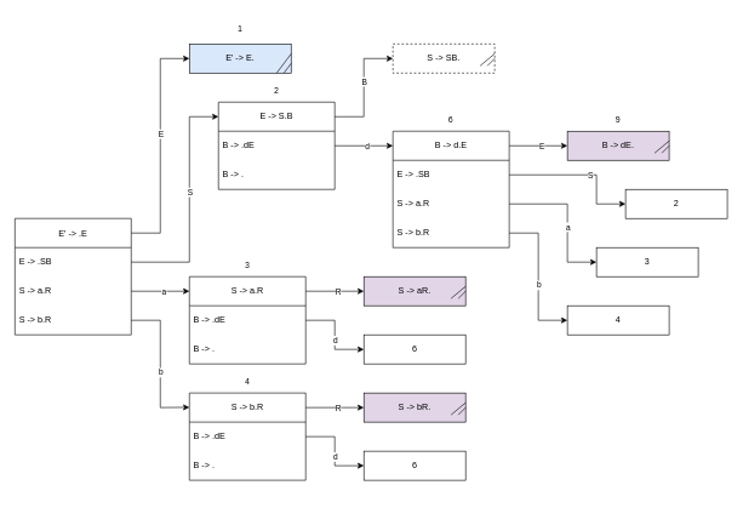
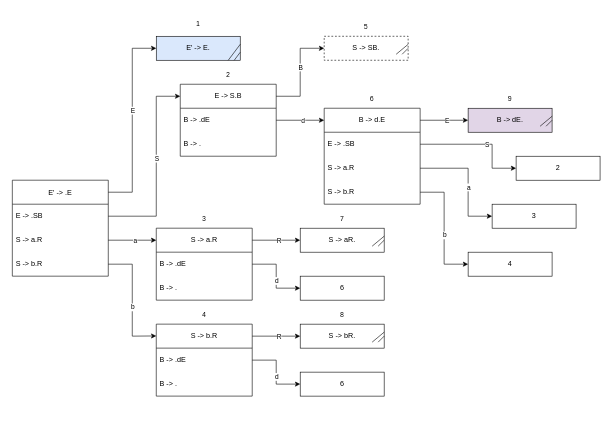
+ <mxCell id="34" value="5" style="text;strokeColor=none;fillColor=none;align=center;verticalAlign=middle;spacingLeft=4;spacingRight=4;overflow=hidden;points=[[0,0.5],[1,0.5]];portConstraint=eastwest;rotatable=0;whiteSpace=wrap;html=1;" vertex="1" parent="32"><mxGeometry width="140" height="30" as="geometry" /></mxCell>
+ <mxCell id="22" value="7" style="text;strokeColor=none;fillColor=none;align=center;verticalAlign=middle;spacingLeft=4;spacingRight=4;overflow=hidden;points=[[0,0.5],[1,0.5]];portConstraint=eastwest;rotatable=0;whiteSpace=wrap;html=1;" vertex="1" parent="20"><mxGeometry width="140" height="30" as="geometry" /></mxCell>
- <mxCell id="21" value="S -&amp;gt; aR." style="rounded=0;whiteSpace=wrap;html=1;fillColor=#e1d5e7;" vertex="1" parent="20"><mxGeometry y="30" width="140" height="40" as="geometry" /></mxCell>
+ <mxCell id="21" value="S -&amp;gt; aR." style="rounded=0;whiteSpace=wrap;html=1;" vertex="1" parent="20"><mxGeometry y="30" width="140" height="40" as="geometry" /></mxCell>
+ <mxCell id="16" value="8" style="text;strokeColor=none;fillColor=none;align=center;verticalAlign=middle;spacingLeft=4;spacingRight=4;overflow=hidden;points=[[0,0.5],[1,0.5]];portConstraint=eastwest;rotatable=0;whiteSpace=wrap;html=1;" vertex="1" parent="14"><mxGeometry width="140" height="30" as="geometry" /></mxCell>
- <mxCell id="15" value="S -&amp;gt; bR." style="rounded=0;whiteSpace=wrap;html=1;fillColor=#e1d5e7;" vertex="1" parent="14"><mxGeometry y="30" width="140" height="40" as="geometry" /></mxCell>
+ <mxCell id="15" value="S -&amp;gt; bR." style="rounded=0;whiteSpace=wrap;html=1;" vertex="1" parent="14"><mxGeometry y="30" width="140" height="40" as="geometry" /></mxCell>
